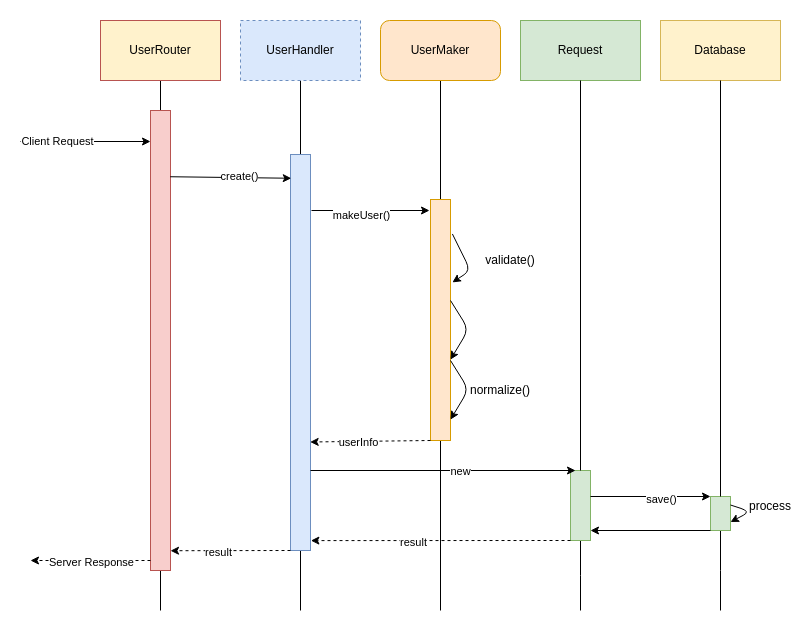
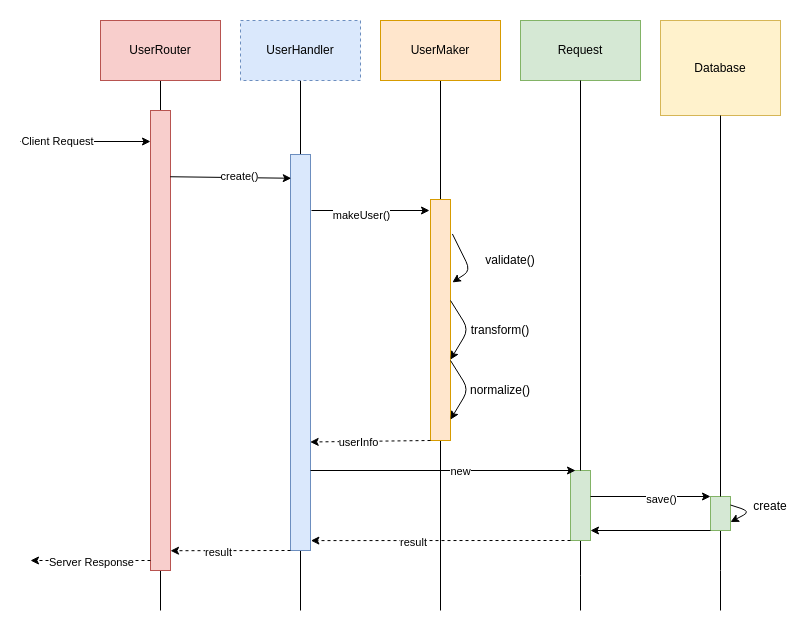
- <mxCell id="3" value="UserRouter" style="rounded=0;whiteSpace=wrap;html=1;fillColor=#fff2cc;strokeColor=#b85450;" vertex="1" parent="1"><mxGeometry x="100" y="20" width="120" height="60" as="geometry" /></mxCell>
+ <mxCell id="3" value="UserRouter" style="rounded=0;whiteSpace=wrap;html=1;fillColor=#f8cecc;strokeColor=#b85450;" vertex="1" parent="1"><mxGeometry x="100" y="20" width="120" height="60" as="geometry" /></mxCell>
- <mxCell id="7" value="UserMaker" style="whiteSpace=wrap;html=1;fillColor=#ffe6cc;strokeColor=#d79b00;rounded=1;" vertex="1" parent="1"><mxGeometry x="380" y="20" width="120" height="60" as="geometry" /></mxCell>
+ <mxCell id="7" value="UserMaker" style="rounded=0;whiteSpace=wrap;html=1;fillColor=#ffe6cc;strokeColor=#d79b00;" vertex="1" parent="1"><mxGeometry x="380" y="20" width="120" height="60" as="geometry" /></mxCell>
- <mxCell id="38" value="Database" style="rounded=0;whiteSpace=wrap;html=1;fillColor=#fff2cc;strokeColor=#d6b656;" vertex="1" parent="1"><mxGeometry x="660" y="20" width="120" height="60" as="geometry" /></mxCell>
+ <mxCell id="38" value="Database" style="rounded=0;whiteSpace=wrap;html=1;fillColor=#fff2cc;strokeColor=#d6b656;" vertex="1" parent="1"><mxGeometry x="660" y="20" width="120" height="95" as="geometry" /></mxCell>
+ <mxCell id="25" value="transform()" style="text;html=1;strokeColor=none;fillColor=none;align=center;verticalAlign=middle;whiteSpace=wrap;rounded=0;" vertex="1" parent="1"><mxGeometry x="480" y="320" width="40" height="20" as="geometry" /></mxCell>
- <mxCell id="44" value="process" style="text;html=1;strokeColor=none;fillColor=none;align=center;verticalAlign=middle;whiteSpace=wrap;rounded=0;" vertex="1" parent="1"><mxGeometry x="750" y="496" width="40" height="20" as="geometry" /></mxCell>
+ <mxCell id="44" value="create" style="text;html=1;strokeColor=none;fillColor=none;align=center;verticalAlign=middle;whiteSpace=wrap;rounded=0;" vertex="1" parent="1"><mxGeometry x="750" y="496" width="40" height="20" as="geometry" /></mxCell>
